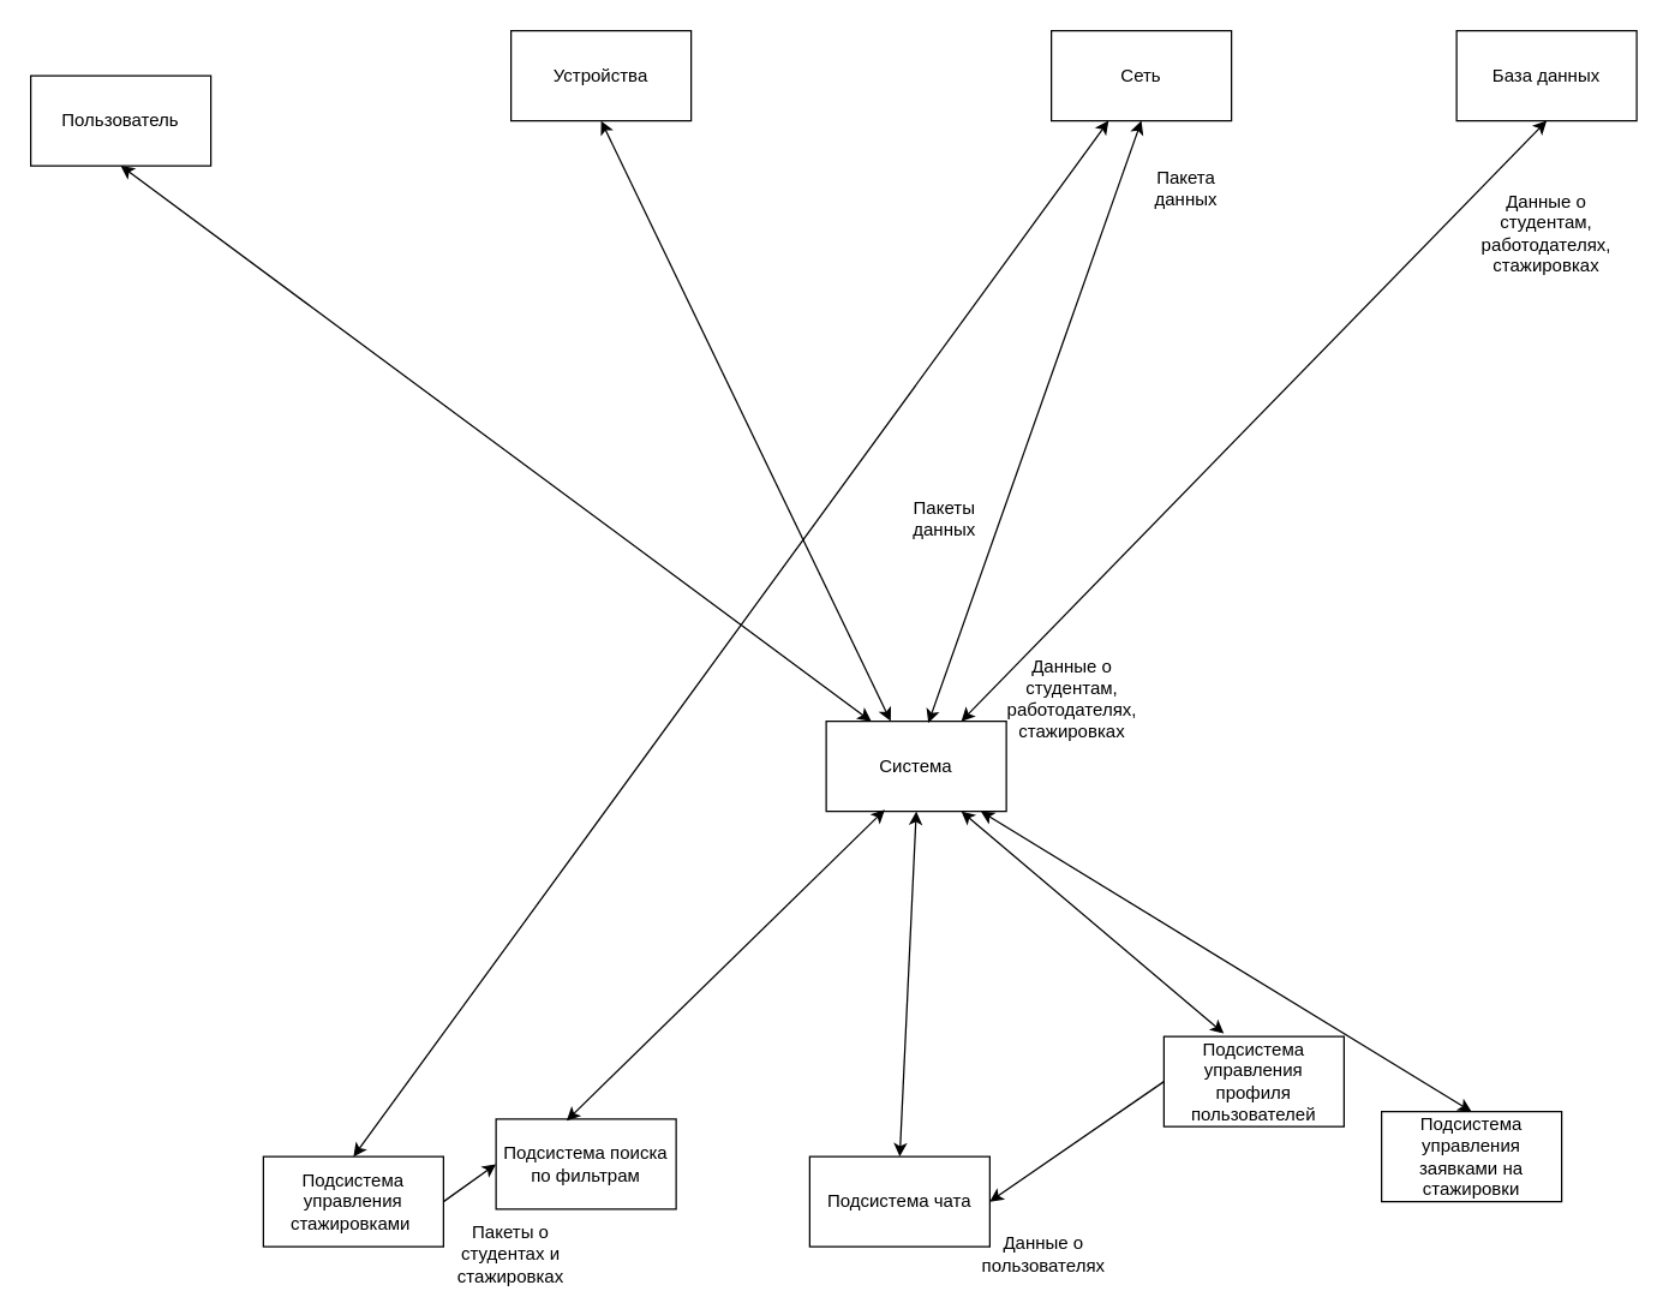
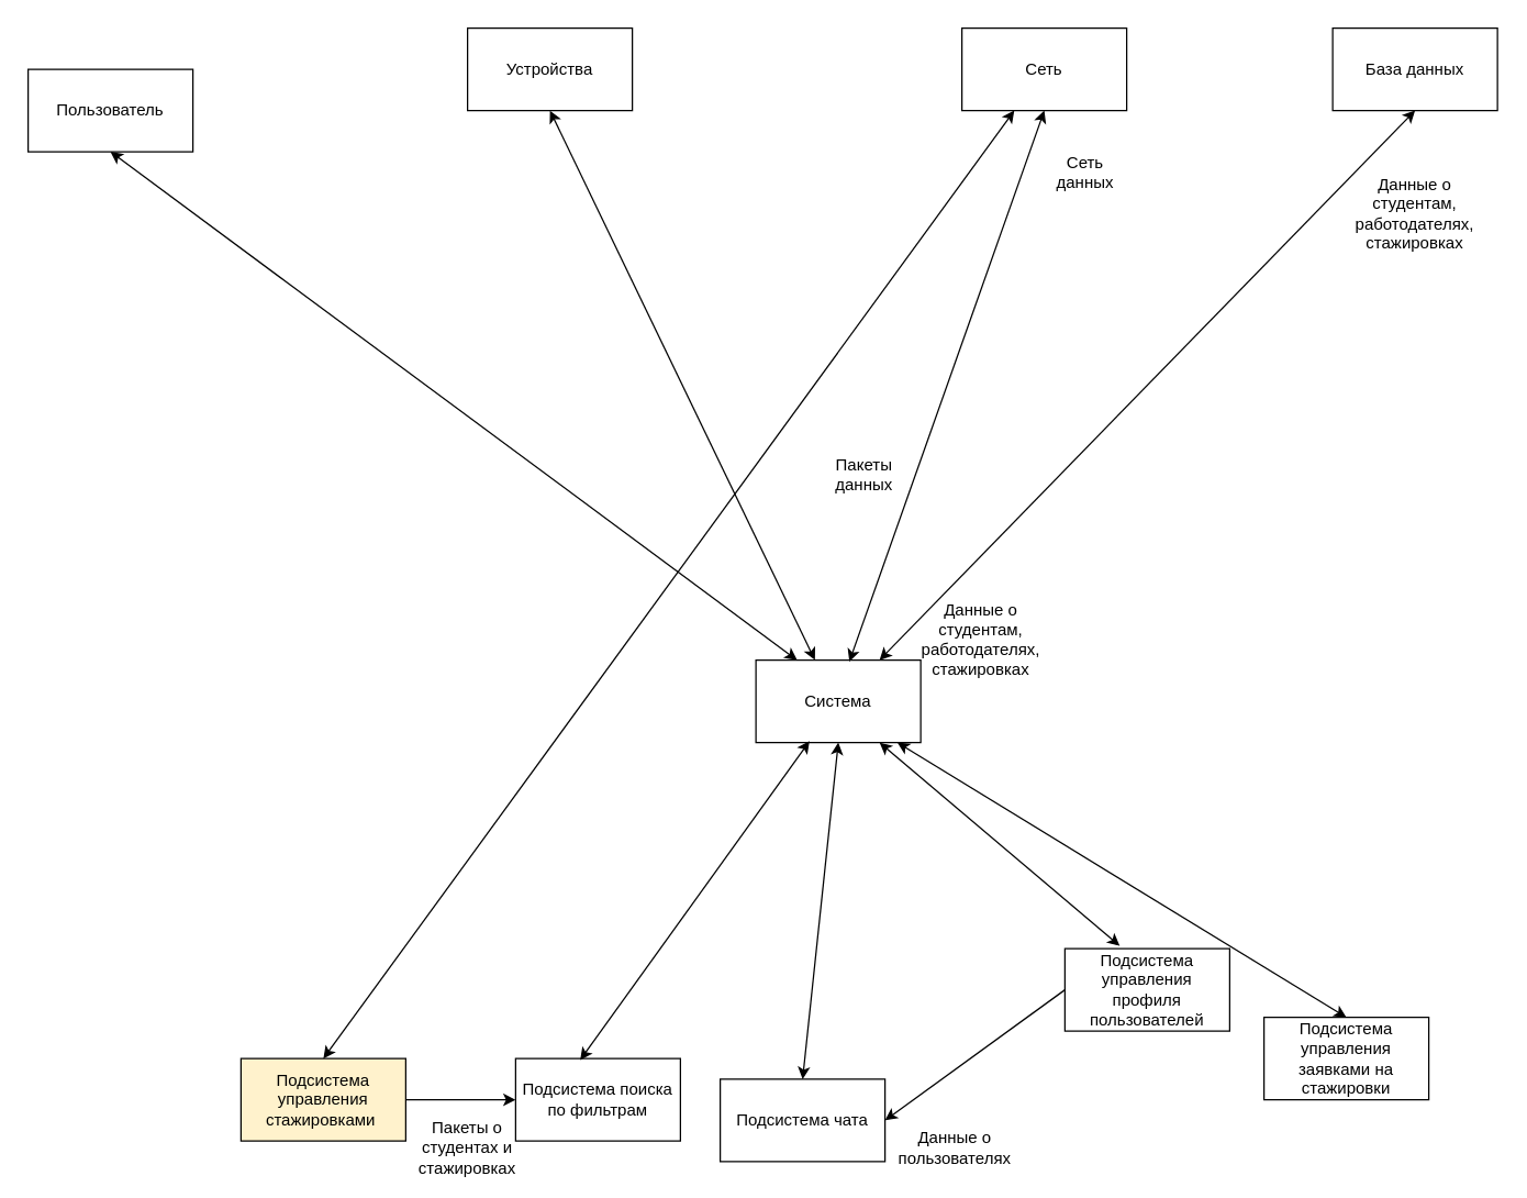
- <mxCell id="22" value="Пакета данных" style="text;html=1;align=center;verticalAlign=middle;whiteSpace=wrap;rounded=0;" vertex="1" parent="1"><mxGeometry x="760" y="110" width="60" height="30" as="geometry" /></mxCell>
+ <mxCell id="22" value="Сеть данных" style="text;html=1;align=center;verticalAlign=middle;whiteSpace=wrap;rounded=0;" vertex="1" parent="1"><mxGeometry x="760" y="110" width="60" height="30" as="geometry" /></mxCell>
- <mxCell id="8" value="Подсистема поиска по фильтрам" style="rounded=0;whiteSpace=wrap;html=1;" parent="1" vertex="1"><mxGeometry x="330" y="745" width="120" height="60" as="geometry" /></mxCell>
+ <mxCell id="8" value="Подсистема поиска по фильтрам" style="rounded=0;whiteSpace=wrap;html=1;" parent="1" vertex="1"><mxGeometry x="375" y="770" width="120" height="60" as="geometry" /></mxCell>
- <mxCell id="7" value="Подсистема управления стажировками&amp;nbsp;" style="rounded=0;whiteSpace=wrap;html=1;" parent="1" vertex="1"><mxGeometry x="175" y="770" width="120" height="60" as="geometry" /></mxCell>
+ <mxCell id="7" value="Подсистема управления стажировками&amp;nbsp;" style="rounded=0;whiteSpace=wrap;html=1;fillColor=#fff2cc;" parent="1" vertex="1"><mxGeometry x="175" y="770" width="120" height="60" as="geometry" /></mxCell>
- <mxCell id="9" value="Подсистема чата" style="rounded=0;whiteSpace=wrap;html=1;" parent="1" vertex="1"><mxGeometry x="539" y="770" width="120" height="60" as="geometry" /></mxCell>
+ <mxCell id="9" value="Подсистема чата" style="rounded=0;whiteSpace=wrap;html=1;" parent="1" vertex="1"><mxGeometry x="524" y="785" width="120" height="60" as="geometry" /></mxCell>
